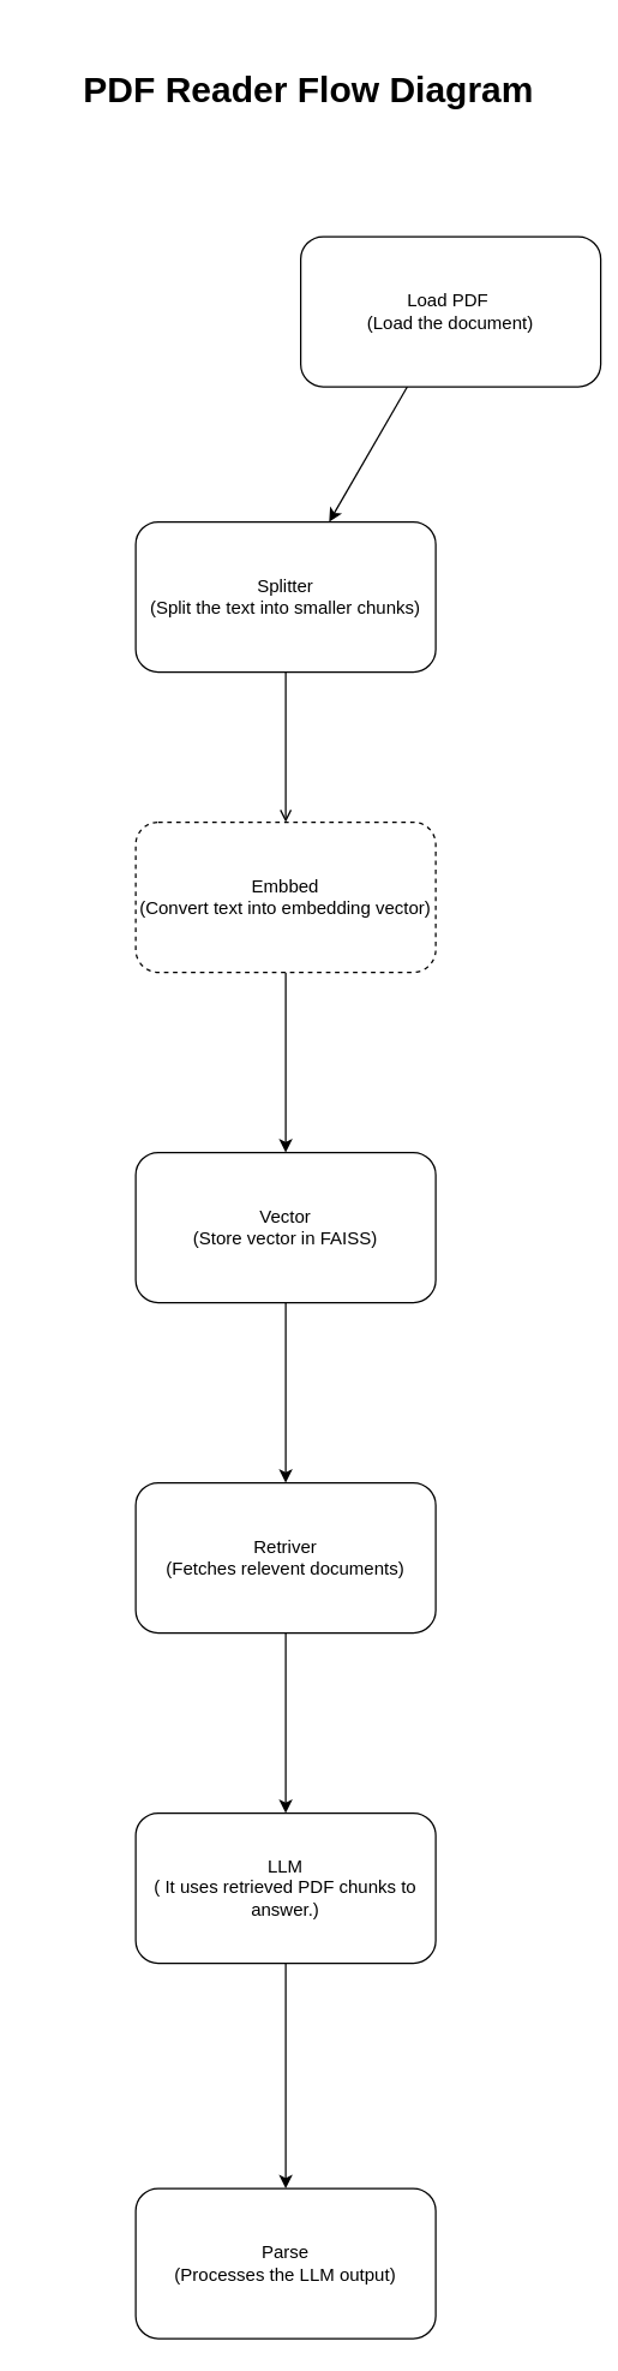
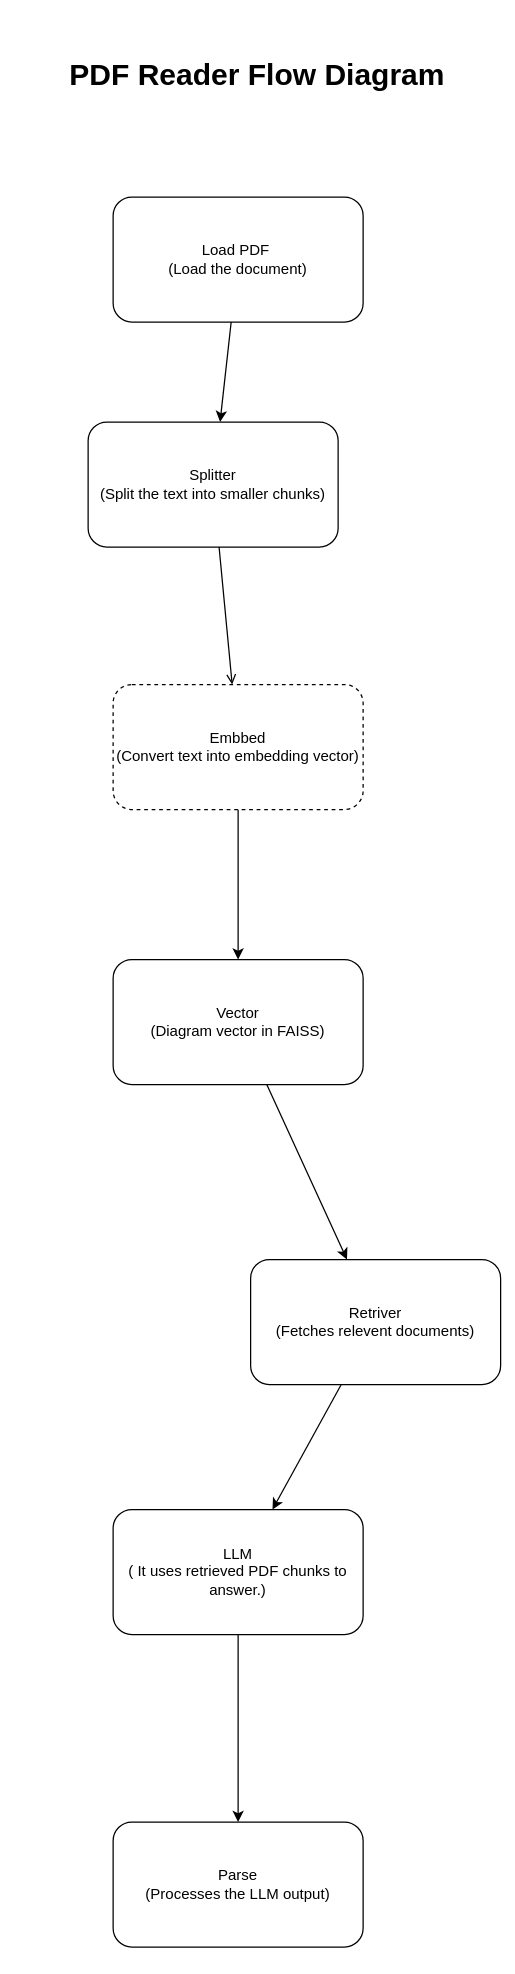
- <mxCell id="3" value="Load PDF&amp;nbsp;&lt;div&gt;(Load the document)&lt;/div&gt;" style="rounded=1;whiteSpace=wrap;html=1;" vertex="1" parent="1"><mxGeometry x="200" y="157" width="200" height="100" as="geometry" /></mxCell>
+ <mxCell id="3" value="Load PDF&amp;nbsp;&lt;div&gt;(Load the document)&lt;/div&gt;" style="rounded=1;whiteSpace=wrap;html=1;" vertex="1" parent="1"><mxGeometry x="90" y="157" width="200" height="100" as="geometry" /></mxCell>
- <mxCell id="5" value="Splitter&lt;br&gt;&lt;div&gt;(Split the text into smaller chunks)&lt;/div&gt;" style="rounded=1;whiteSpace=wrap;html=1;" vertex="1" parent="1"><mxGeometry x="90" y="347" width="200" height="100" as="geometry" /></mxCell>
+ <mxCell id="5" value="Splitter&lt;br&gt;&lt;div&gt;(Split the text into smaller chunks)&lt;/div&gt;" style="rounded=1;whiteSpace=wrap;html=1;" vertex="1" parent="1"><mxGeometry x="70" y="337" width="200" height="100" as="geometry" /></mxCell>
- <mxCell id="9" value="Vector&lt;br&gt;&lt;div&gt;(Store vector in FAISS)&lt;/div&gt;" style="rounded=1;whiteSpace=wrap;html=1;" vertex="1" parent="1"><mxGeometry x="90" y="767" width="200" height="100" as="geometry" /></mxCell>
+ <mxCell id="9" value="Vector&lt;br&gt;&lt;div&gt;(Diagram vector in FAISS)&lt;/div&gt;" style="rounded=1;whiteSpace=wrap;html=1;" vertex="1" parent="1"><mxGeometry x="90" y="767" width="200" height="100" as="geometry" /></mxCell>
- <mxCell id="11" value="Retriver&lt;br&gt;&lt;div&gt;(Fetches relevent documents)&lt;/div&gt;" style="rounded=1;whiteSpace=wrap;html=1;" vertex="1" parent="1"><mxGeometry x="90" y="987" width="200" height="100" as="geometry" /></mxCell>
+ <mxCell id="11" value="Retriver&lt;br&gt;&lt;div&gt;(Fetches relevent documents)&lt;/div&gt;" style="rounded=1;whiteSpace=wrap;html=1;" vertex="1" parent="1"><mxGeometry x="200" y="1007" width="200" height="100" as="geometry" /></mxCell>
